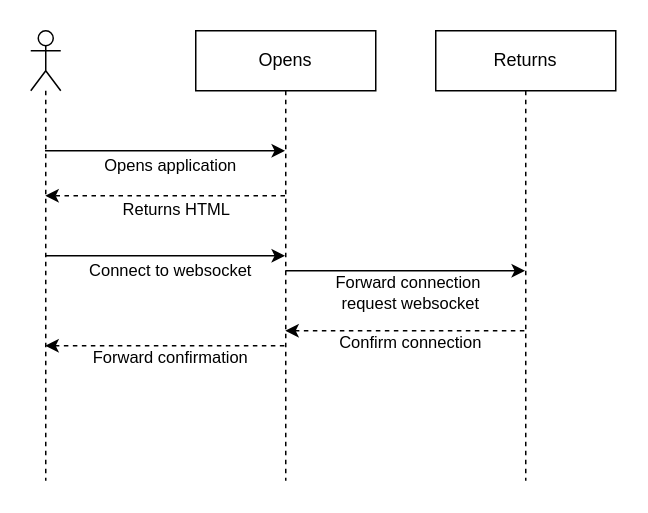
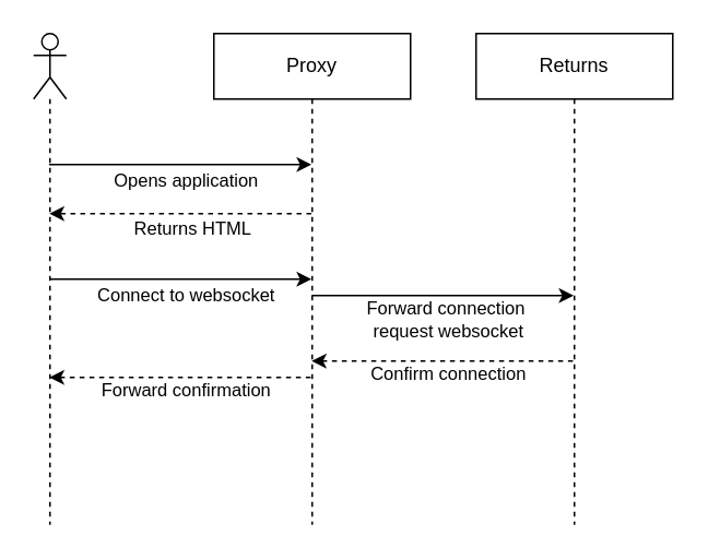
- <mxCell id="2" value="Opens" style="shape=umlLifeline;perimeter=lifelinePerimeter;whiteSpace=wrap;html=1;container=0;dropTarget=0;collapsible=0;recursiveResize=0;outlineConnect=0;portConstraint=eastwest;newEdgeStyle={&quot;edgeStyle&quot;:&quot;elbowEdgeStyle&quot;,&quot;elbow&quot;:&quot;vertical&quot;,&quot;curved&quot;:0,&quot;rounded&quot;:0};" parent="1" vertex="1"><mxGeometry x="130" y="20" width="120" height="300" as="geometry" /></mxCell>
+ <mxCell id="2" value="Proxy" style="shape=umlLifeline;perimeter=lifelinePerimeter;whiteSpace=wrap;html=1;container=0;dropTarget=0;collapsible=0;recursiveResize=0;outlineConnect=0;portConstraint=eastwest;newEdgeStyle={&quot;edgeStyle&quot;:&quot;elbowEdgeStyle&quot;,&quot;elbow&quot;:&quot;vertical&quot;,&quot;curved&quot;:0,&quot;rounded&quot;:0};" parent="1" vertex="1"><mxGeometry x="130" y="20" width="120" height="300" as="geometry" /></mxCell>
